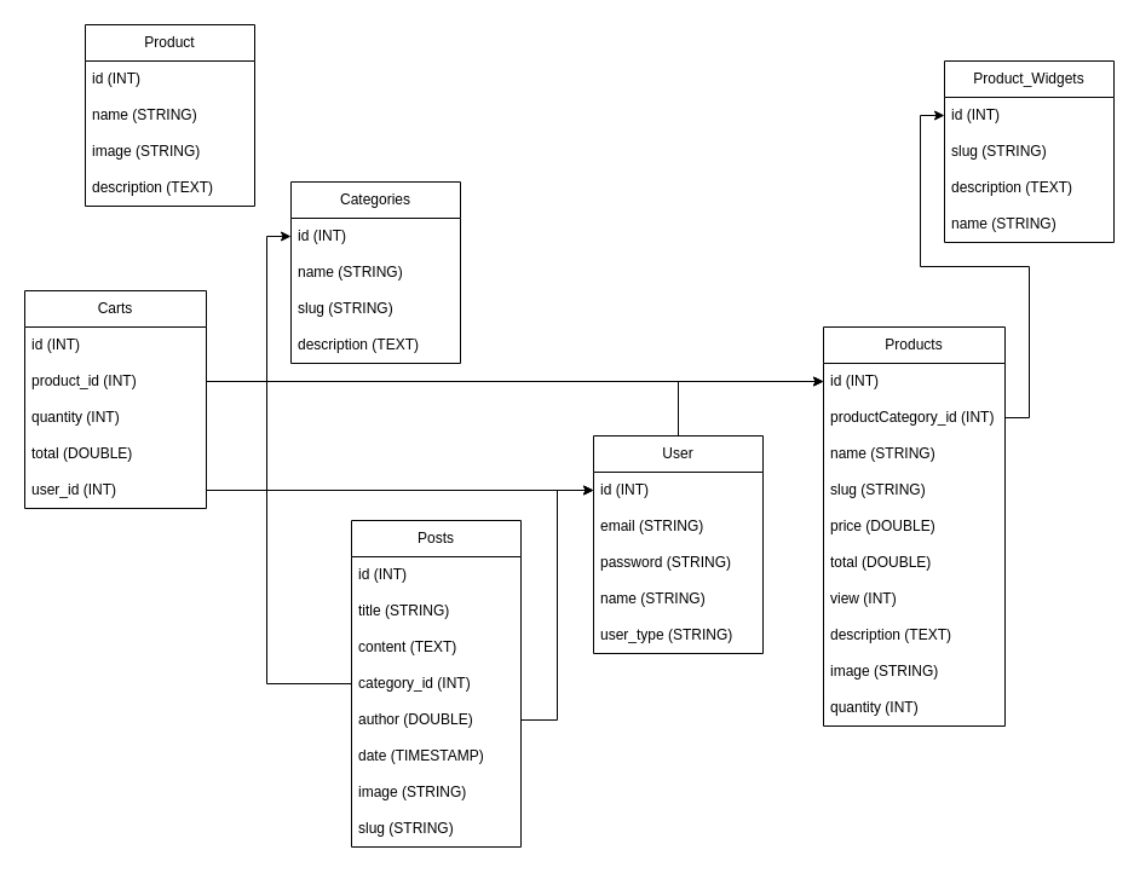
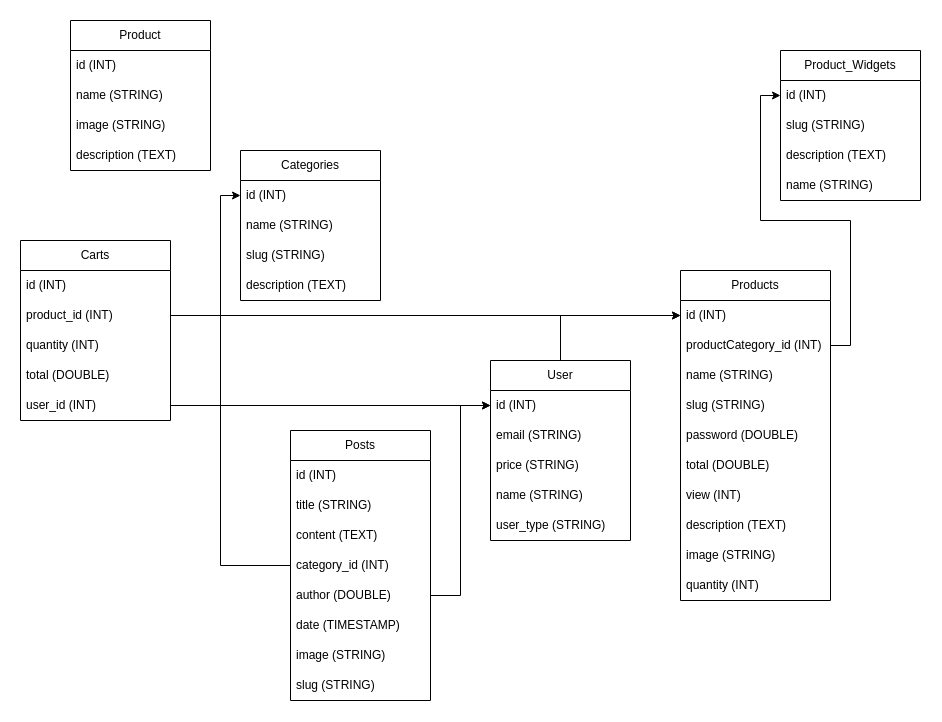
- <mxCell id="7" value="price (DOUBLE)" style="text;strokeColor=none;fillColor=none;align=left;verticalAlign=middle;spacingLeft=4;spacingRight=4;overflow=hidden;points=[[0,0.5],[1,0.5]];portConstraint=eastwest;rotatable=0;whiteSpace=wrap;html=1;" parent="2" vertex="1"><mxGeometry y="150" width="150" height="30" as="geometry" /></mxCell>
+ <mxCell id="7" value="password (DOUBLE)" style="text;strokeColor=none;fillColor=none;align=left;verticalAlign=middle;spacingLeft=4;spacingRight=4;overflow=hidden;points=[[0,0.5],[1,0.5]];portConstraint=eastwest;rotatable=0;whiteSpace=wrap;html=1;" parent="2" vertex="1"><mxGeometry y="150" width="150" height="30" as="geometry" /></mxCell>
- <mxCell id="45" value="password (STRING)" style="text;strokeColor=none;fillColor=none;align=left;verticalAlign=middle;spacingLeft=4;spacingRight=4;overflow=hidden;points=[[0,0.5],[1,0.5]];portConstraint=eastwest;rotatable=0;whiteSpace=wrap;html=1;" parent="42" vertex="1"><mxGeometry y="90" width="140" height="30" as="geometry" /></mxCell>
+ <mxCell id="45" value="price (STRING)" style="text;strokeColor=none;fillColor=none;align=left;verticalAlign=middle;spacingLeft=4;spacingRight=4;overflow=hidden;points=[[0,0.5],[1,0.5]];portConstraint=eastwest;rotatable=0;whiteSpace=wrap;html=1;" parent="42" vertex="1"><mxGeometry y="90" width="140" height="30" as="geometry" /></mxCell>
